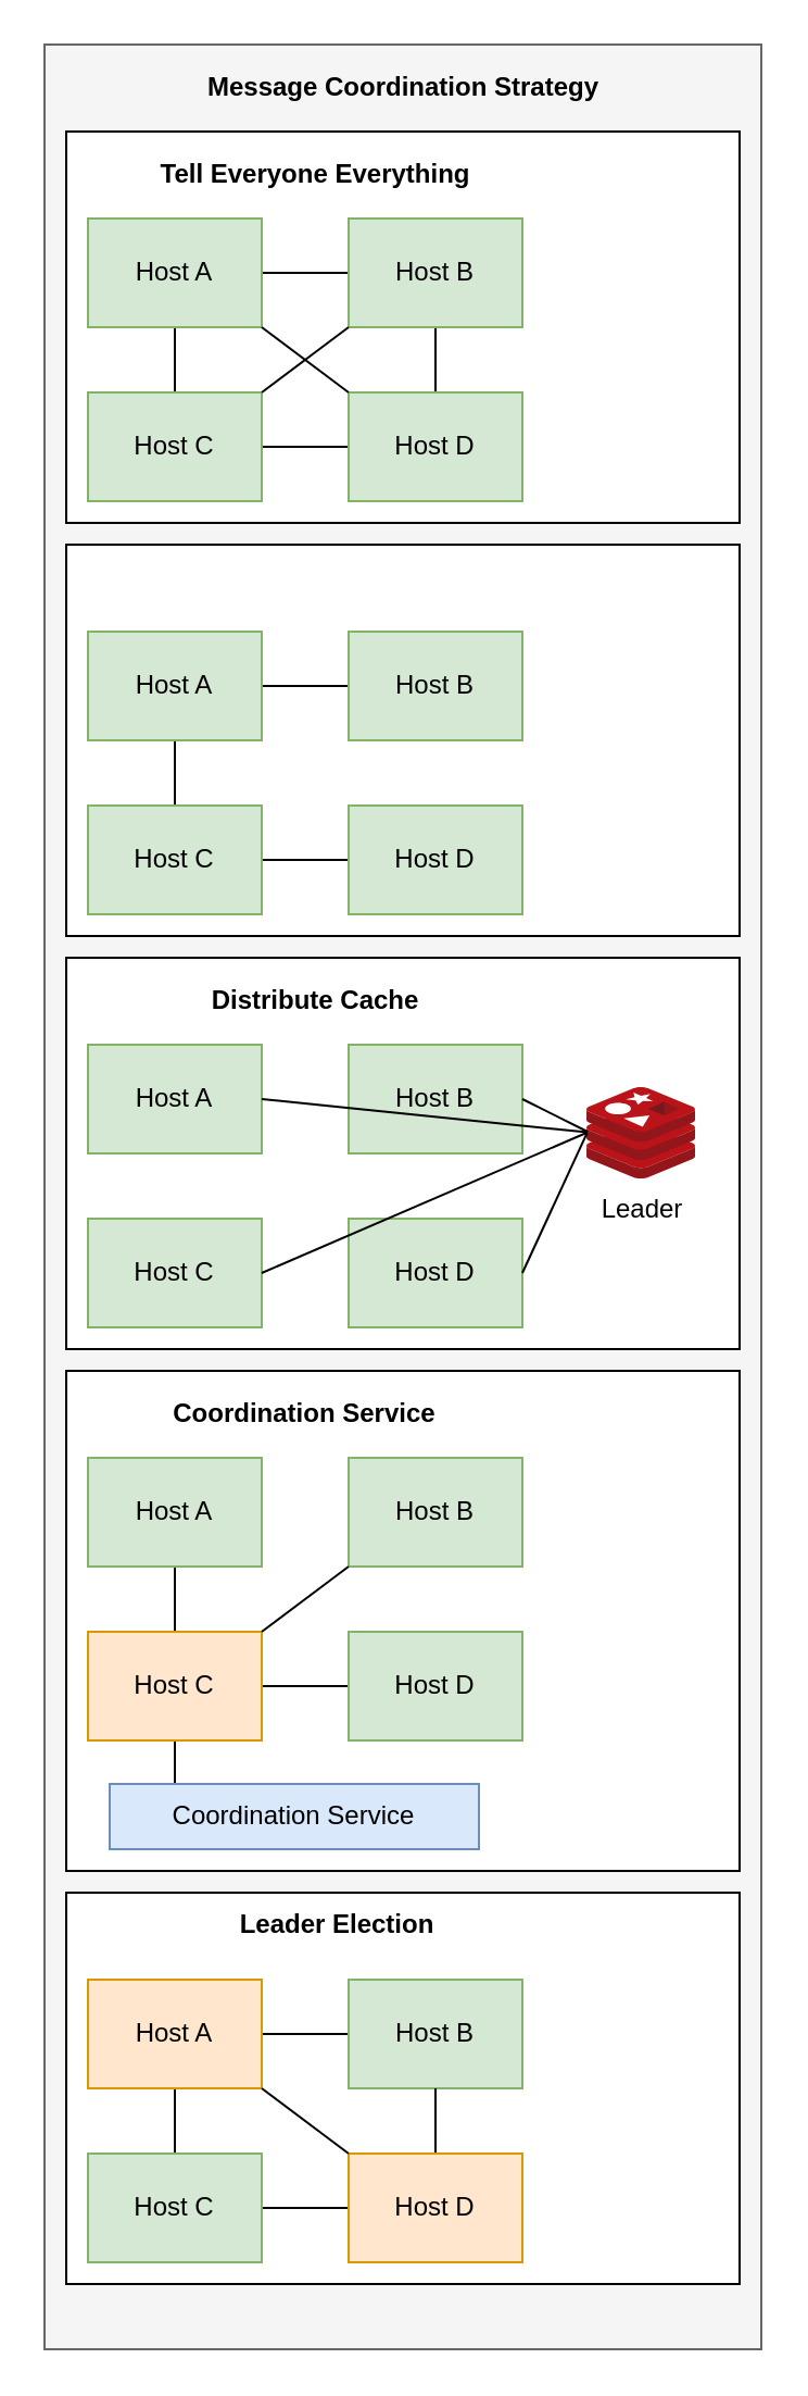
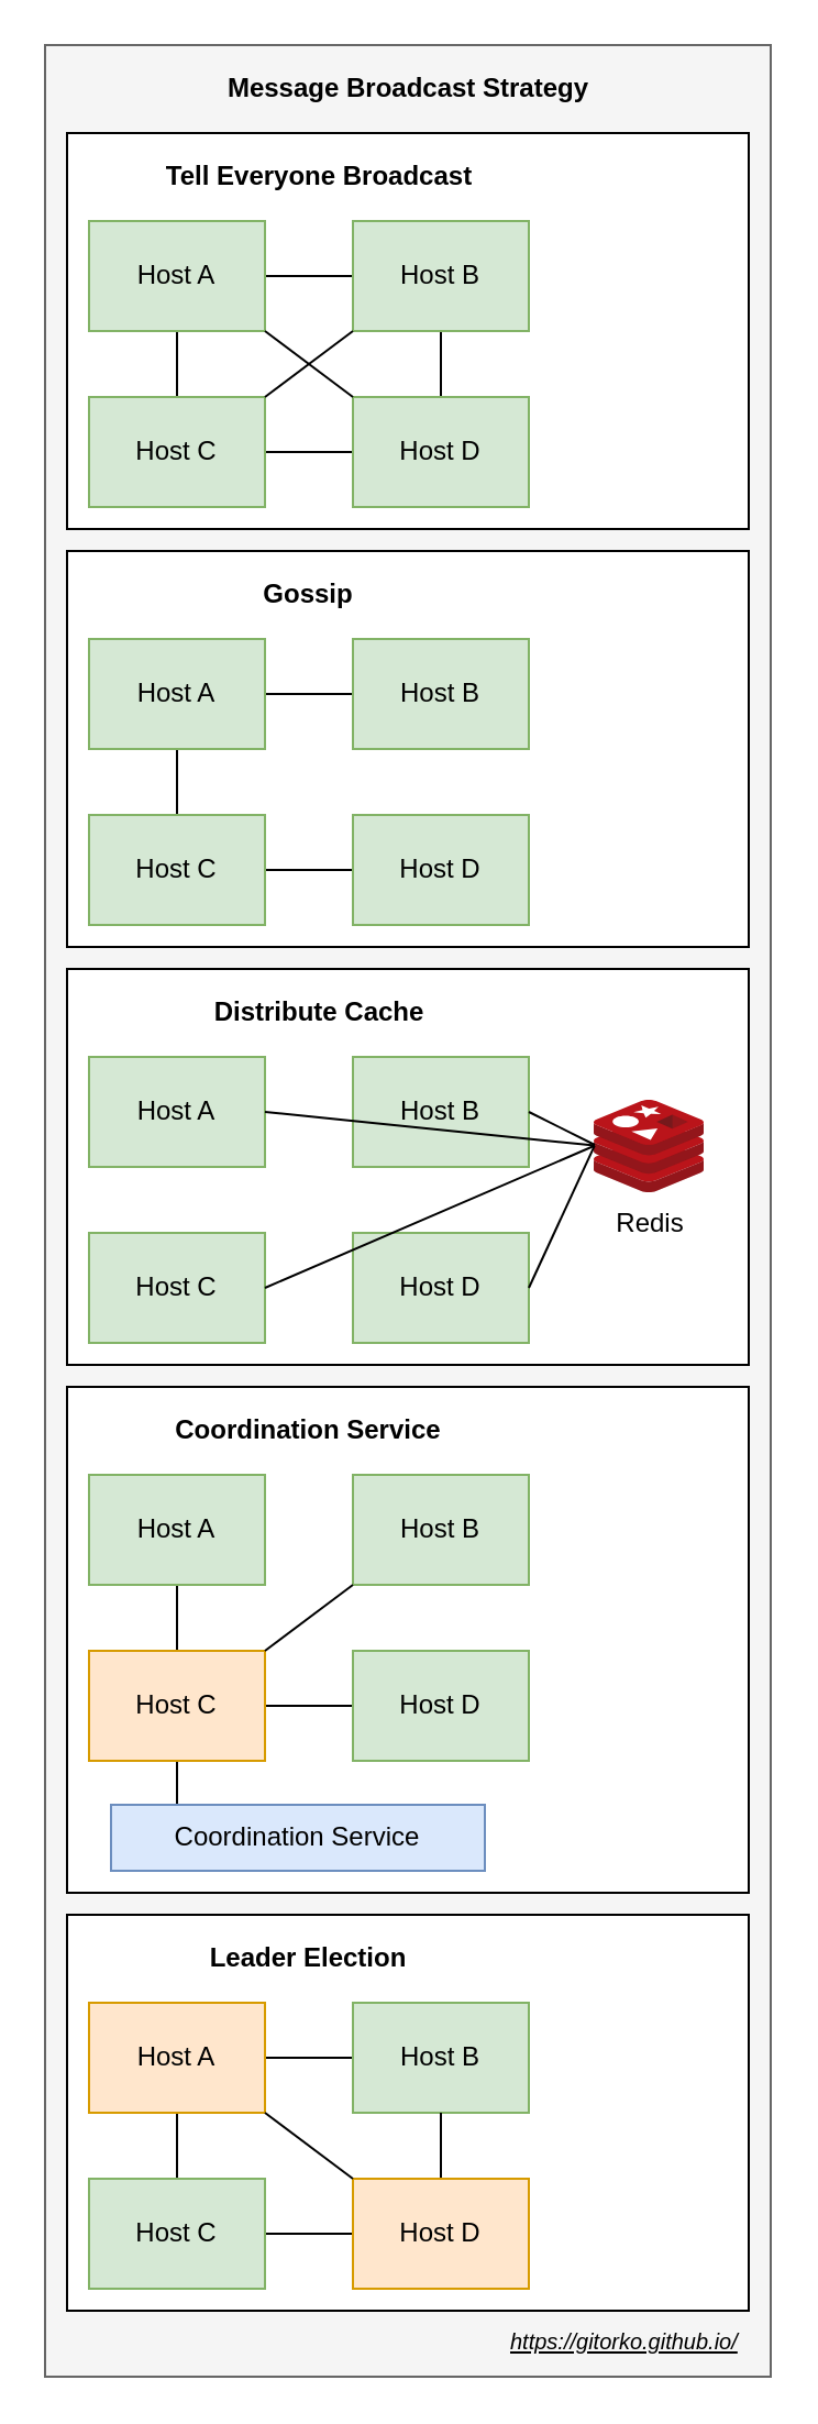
- <mxCell id="57" value="Message Coordination Strategy" style="text;html=1;strokeColor=none;fillColor=none;align=center;verticalAlign=middle;whiteSpace=wrap;rounded=0;fontStyle=1" parent="1" vertex="1"><mxGeometry x="72.5" y="30" width="225" height="20" as="geometry" /></mxCell>
+ <mxCell id="57" value="Message Broadcast Strategy" style="text;html=1;strokeColor=none;fillColor=none;align=center;verticalAlign=middle;whiteSpace=wrap;rounded=0;fontStyle=1" parent="1" vertex="1"><mxGeometry x="72.5" y="30" width="225" height="20" as="geometry" /></mxCell>
- <mxCell id="13" value="Tell Everyone Everything" style="text;html=1;strokeColor=none;fillColor=none;align=center;verticalAlign=middle;whiteSpace=wrap;rounded=0;fontStyle=1" parent="1" vertex="1"><mxGeometry x="70" y="70" width="150" height="20" as="geometry" /></mxCell>
+ <mxCell id="13" value="Tell Everyone Broadcast" style="text;html=1;strokeColor=none;fillColor=none;align=center;verticalAlign=middle;whiteSpace=wrap;rounded=0;fontStyle=1" parent="1" vertex="1"><mxGeometry x="70" y="70" width="150" height="20" as="geometry" /></mxCell>
+ <mxCell id="23" value="Gossip" style="text;html=1;strokeColor=none;fillColor=none;align=center;verticalAlign=middle;whiteSpace=wrap;rounded=0;fontStyle=1" parent="1" vertex="1"><mxGeometry x="65" y="260" width="150" height="20" as="geometry" /></mxCell>
- <mxCell id="30" value="Leader" style="aspect=fixed;html=1;points=[];align=center;image;fontSize=12;image=img/lib/mscae/Cache_Redis_Product.svg;" parent="1" vertex="1"><mxGeometry x="270" y="500" width="50" height="42" as="geometry" /></mxCell>
+ <mxCell id="30" value="Redis" style="aspect=fixed;html=1;points=[];align=center;image;fontSize=12;image=img/lib/mscae/Cache_Redis_Product.svg;" parent="1" vertex="1"><mxGeometry x="270" y="500" width="50" height="42" as="geometry" /></mxCell>
- <mxCell id="55" value="Leader Election" style="text;html=1;strokeColor=none;fillColor=none;align=center;verticalAlign=middle;whiteSpace=wrap;rounded=0;fontStyle=1" parent="1" vertex="1"><mxGeometry x="80" y="875" width="150" height="20" as="geometry" /></mxCell>
+ <mxCell id="55" value="Leader Election" style="text;html=1;strokeColor=none;fillColor=none;align=center;verticalAlign=middle;whiteSpace=wrap;rounded=0;fontStyle=1" parent="1" vertex="1"><mxGeometry x="65" y="880" width="150" height="20" as="geometry" /></mxCell>
+ <mxCell id="58" value="&lt;i&gt;&lt;u&gt;&lt;font style=&quot;font-size: 10px&quot;&gt;https://gitorko.github.io/&lt;/font&gt;&lt;/u&gt;&lt;/i&gt;" style="text;html=1;" parent="1" vertex="1"><mxGeometry x="230" y="1050" width="110" height="30" as="geometry" /></mxCell>
